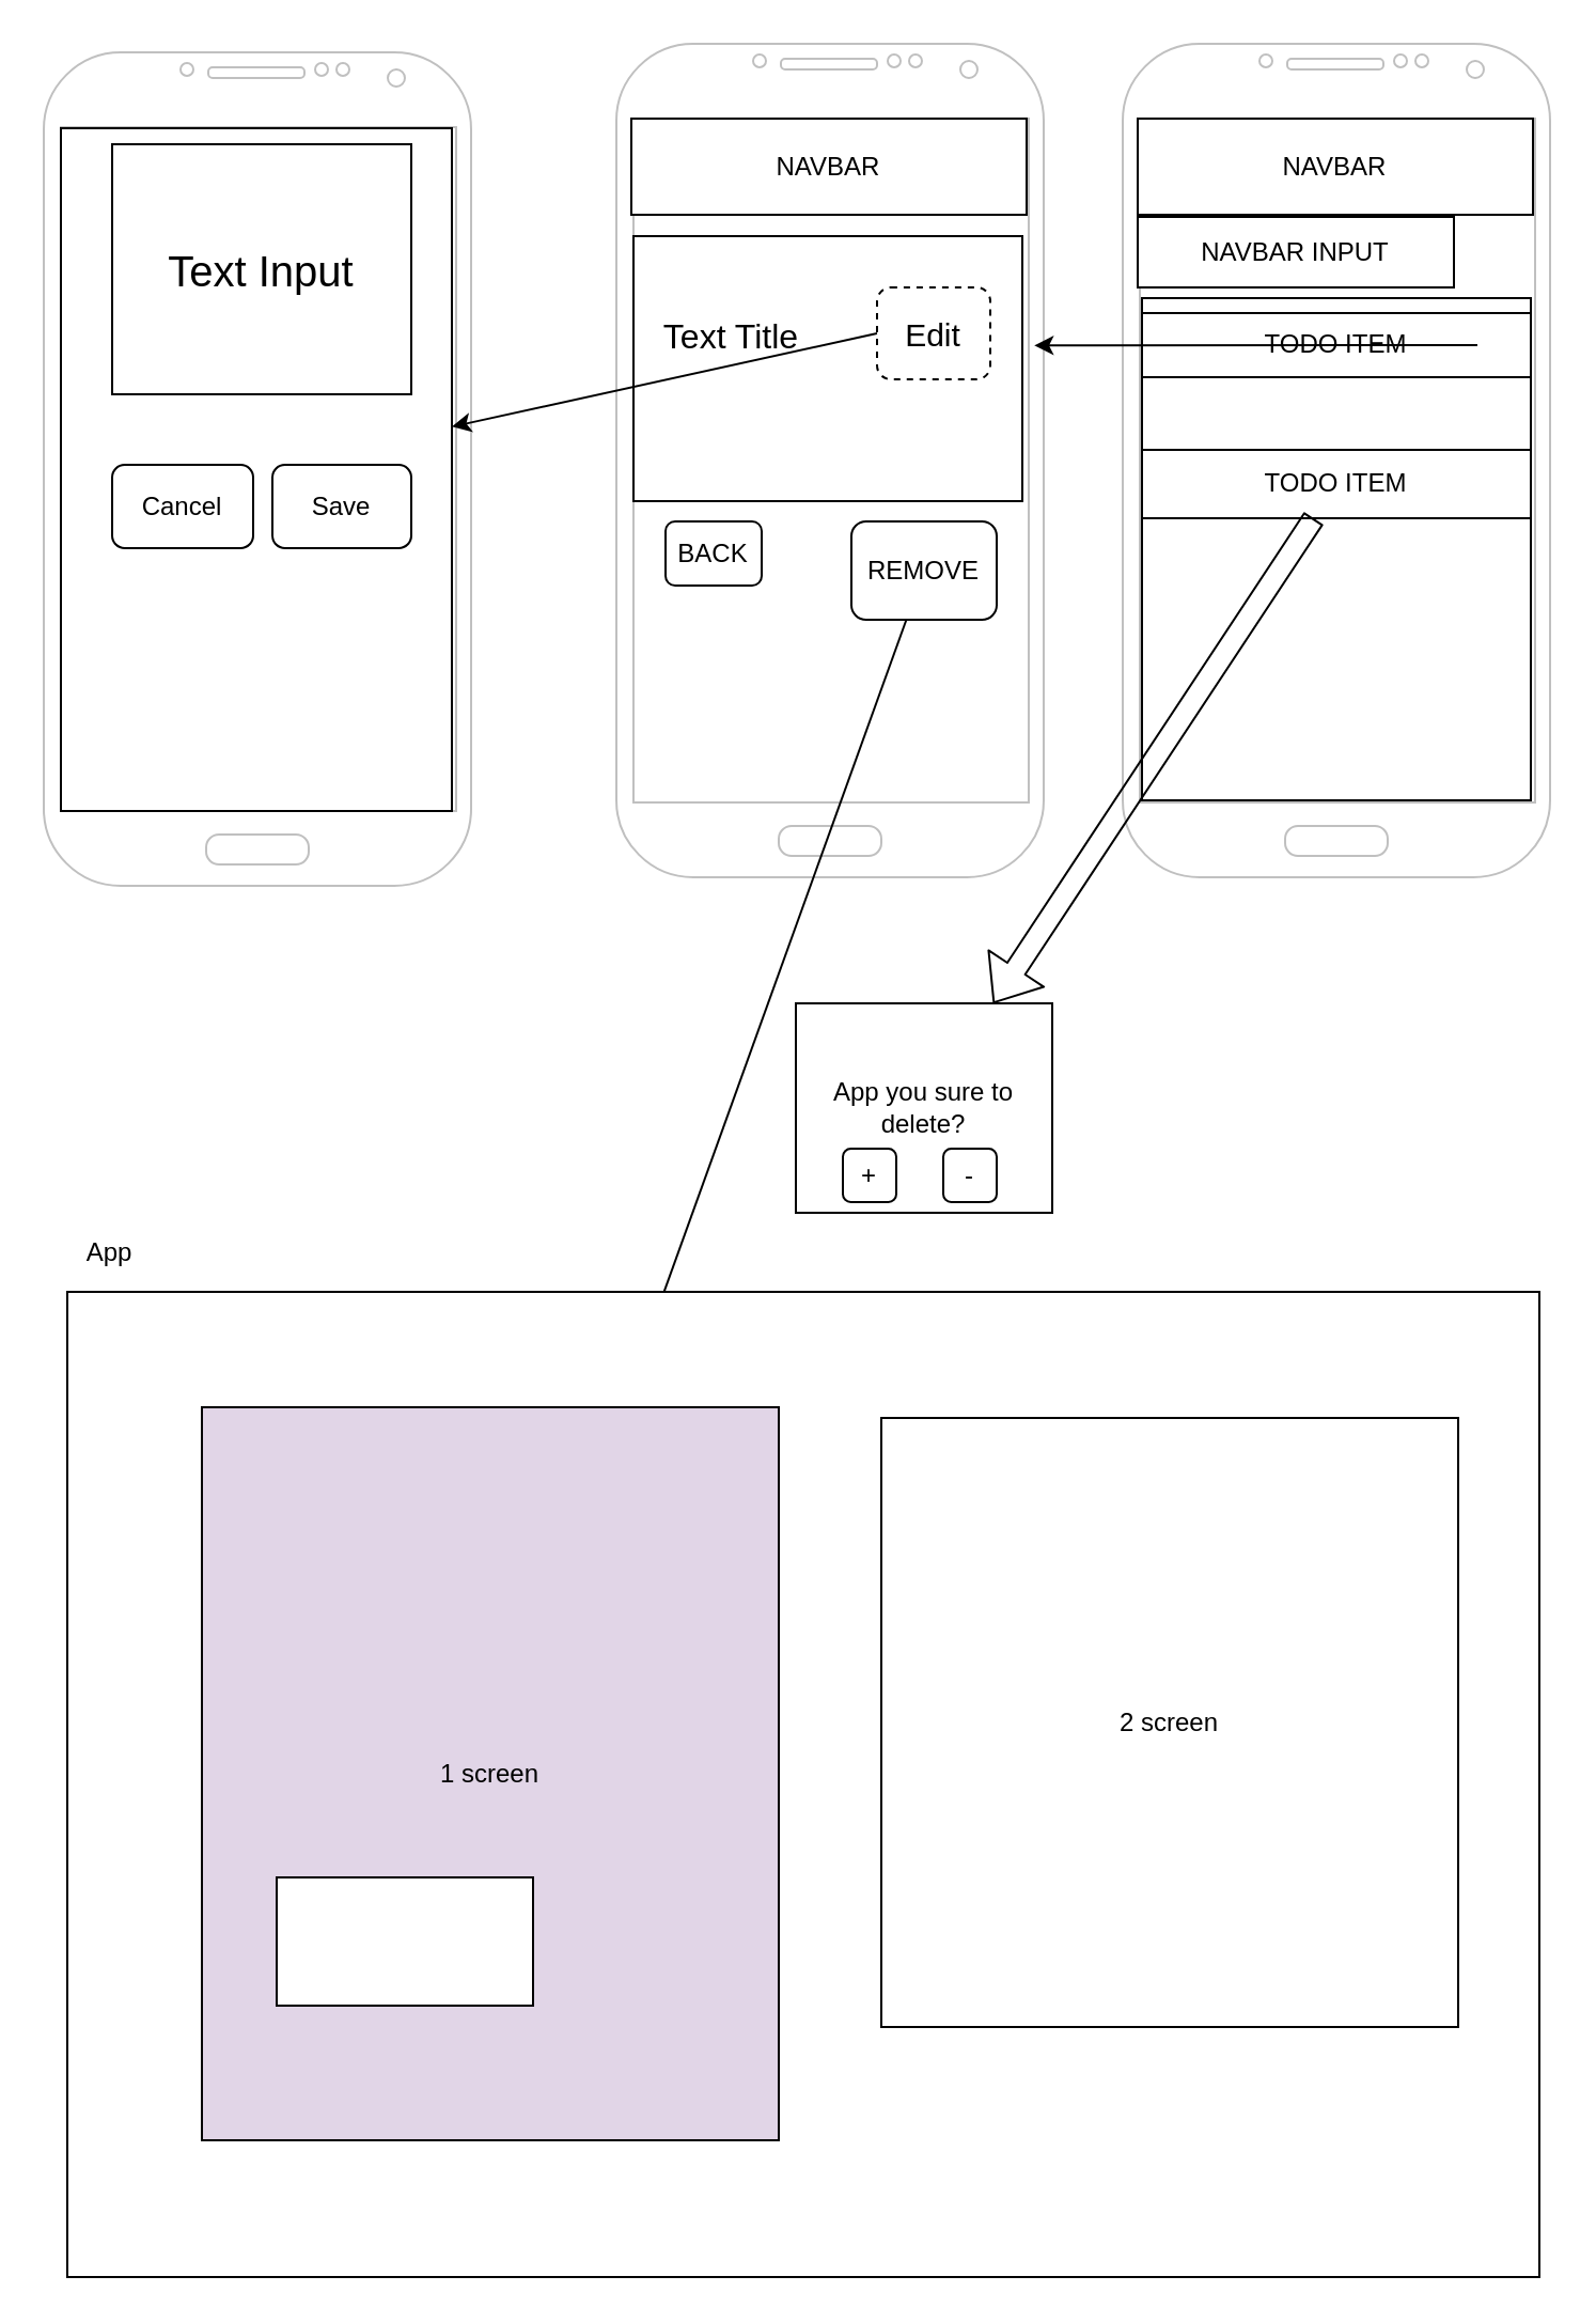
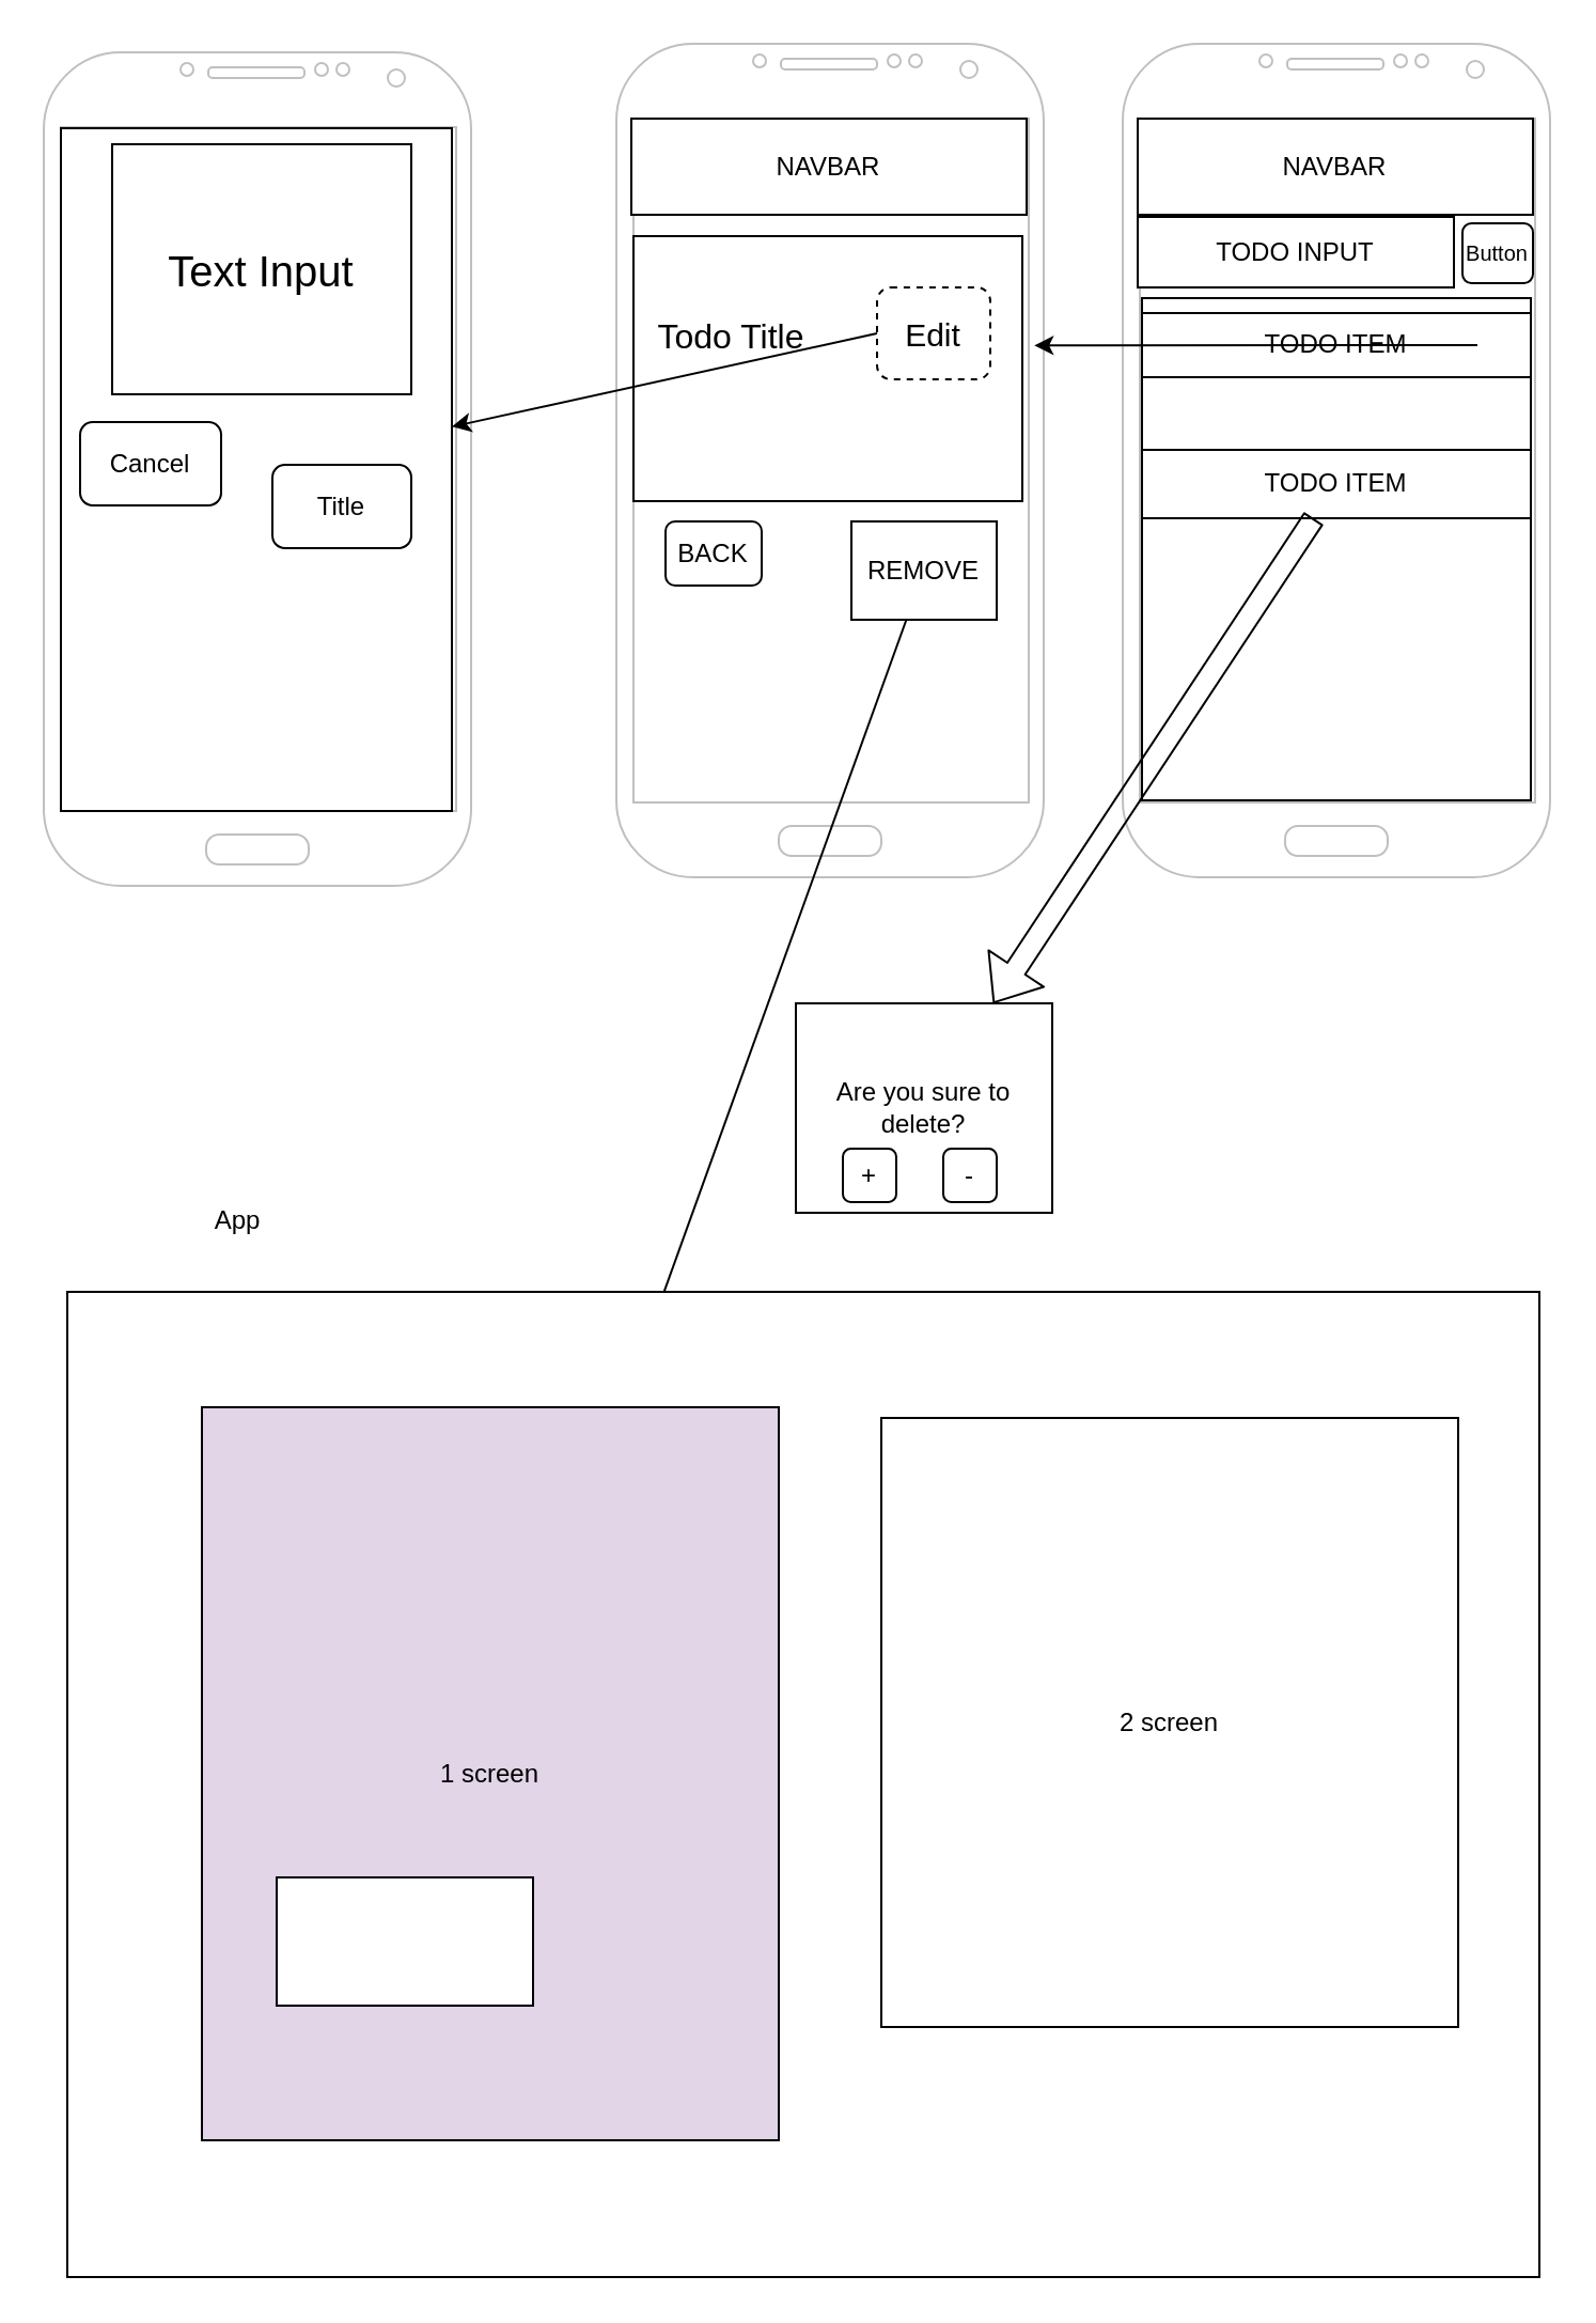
- <mxCell id="4" value="NAVBAR INPUT" style="rounded=0;whiteSpace=wrap;html=1;fillColor=#ffffff;" vertex="1" parent="1"><mxGeometry x="532" y="101" width="148" height="33" as="geometry" /></mxCell>
+ <mxCell id="4" value="TODO INPUT" style="rounded=0;whiteSpace=wrap;html=1;fillColor=#ffffff;" vertex="1" parent="1"><mxGeometry x="532" y="101" width="148" height="33" as="geometry" /></mxCell>
+ <mxCell id="5" value="&lt;font style=&quot;font-size: 10px&quot;&gt;Button&lt;/font&gt;" style="rounded=1;whiteSpace=wrap;html=1;fillColor=#ffffff;" vertex="1" parent="1"><mxGeometry x="684" y="104" width="33" height="28" as="geometry" /></mxCell>
- <mxCell id="12" value="&lt;font style=&quot;font-size: 16px&quot;&gt;Text Title&lt;/font&gt;" style="text;html=1;strokeColor=none;fillColor=none;align=center;verticalAlign=middle;whiteSpace=wrap;rounded=0;" vertex="1" parent="1"><mxGeometry x="303" y="130" width="78" height="53" as="geometry" /></mxCell>
+ <mxCell id="12" value="&lt;font style=&quot;font-size: 16px&quot;&gt;Todo Title&lt;/font&gt;" style="text;html=1;strokeColor=none;fillColor=none;align=center;verticalAlign=middle;whiteSpace=wrap;rounded=0;" vertex="1" parent="1"><mxGeometry x="303" y="130" width="78" height="53" as="geometry" /></mxCell>
- <mxCell id="21" value="Cancel" style="rounded=1;whiteSpace=wrap;html=1;fillColor=#ffffff;" vertex="1" parent="1"><mxGeometry x="52" y="217" width="66" height="39" as="geometry" /></mxCell>
+ <mxCell id="21" value="Cancel" style="rounded=1;whiteSpace=wrap;html=1;fillColor=#ffffff;" vertex="1" parent="1"><mxGeometry x="37" y="197" width="66" height="39" as="geometry" /></mxCell>
- <mxCell id="22" value="Save" style="rounded=1;whiteSpace=wrap;html=1;fillColor=#ffffff;" vertex="1" parent="1"><mxGeometry x="127" y="217" width="65" height="39" as="geometry" /></mxCell>
+ <mxCell id="22" value="Title" style="rounded=1;whiteSpace=wrap;html=1;fillColor=#ffffff;" vertex="1" parent="1"><mxGeometry x="127" y="217" width="65" height="39" as="geometry" /></mxCell>
- <mxCell id="15" value="REMOVE" style="rounded=1;whiteSpace=wrap;html=1;fillColor=#ffffff;" vertex="1" parent="1"><mxGeometry x="398" y="243.5" width="68" height="46" as="geometry" /></mxCell>
+ <mxCell id="15" value="REMOVE" style="whiteSpace=wrap;html=1;fillColor=#ffffff;rounded=0;" vertex="1" parent="1"><mxGeometry x="398" y="243.5" width="68" height="46" as="geometry" /></mxCell>
- <mxCell id="24" value="App you sure to delete?" style="rounded=0;whiteSpace=wrap;html=1;" vertex="1" parent="1"><mxGeometry x="372" y="469" width="120" height="98" as="geometry" /></mxCell>
+ <mxCell id="24" value="Are you sure to delete?" style="rounded=0;whiteSpace=wrap;html=1;" vertex="1" parent="1"><mxGeometry x="372" y="469" width="120" height="98" as="geometry" /></mxCell>
- <mxCell id="29" value="App" style="text;html=1;strokeColor=none;fillColor=none;align=center;verticalAlign=middle;whiteSpace=wrap;rounded=0;" vertex="1" parent="1"><mxGeometry x="31" y="569" width="40" height="33" as="geometry" /></mxCell>
+ <mxCell id="29" value="App" style="text;html=1;strokeColor=none;fillColor=none;align=center;verticalAlign=middle;whiteSpace=wrap;rounded=0;" vertex="1" parent="1"><mxGeometry x="91" y="554" width="40" height="33" as="geometry" /></mxCell>
